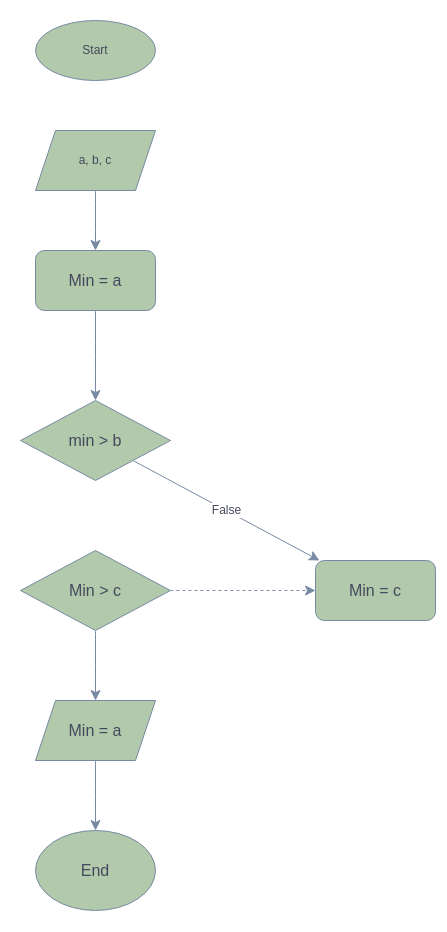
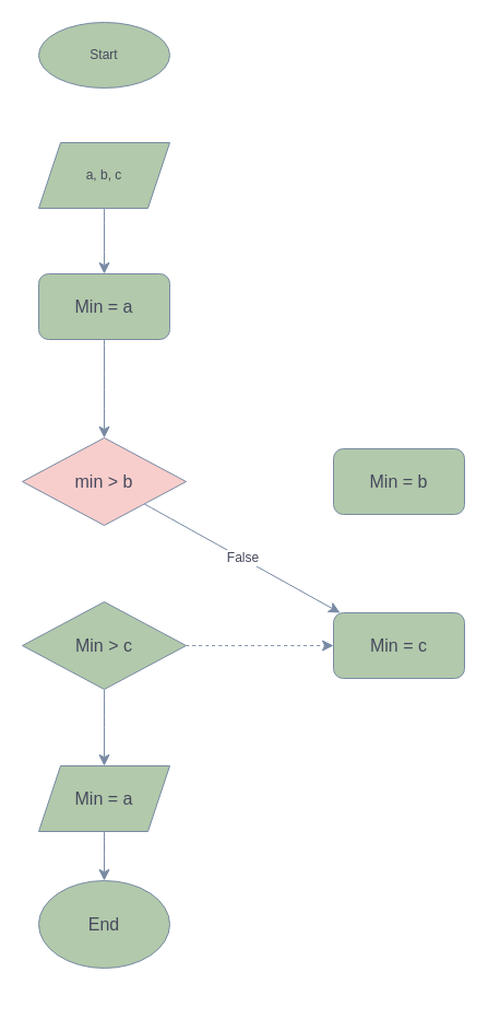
- <mxCell id="9" value="min &amp;gt; b" style="rhombus;whiteSpace=wrap;html=1;strokeColor=#788AA3;fontSize=16;fontColor=#46495D;fillColor=#B2C9AB;" vertex="1" parent="1"><mxGeometry x="20" y="400" width="150" height="80" as="geometry" /></mxCell>
+ <mxCell id="9" value="min &amp;gt; b" style="rhombus;whiteSpace=wrap;html=1;strokeColor=#788AA3;fontSize=16;fontColor=#46495D;fillColor=#f8cecc;" vertex="1" parent="1"><mxGeometry x="20" y="400" width="150" height="80" as="geometry" /></mxCell>
+ <mxCell id="10" value="Min = b" style="rounded=1;whiteSpace=wrap;html=1;fontSize=16;fillColor=#B2C9AB;strokeColor=#788AA3;fontColor=#46495D;" vertex="1" parent="1"><mxGeometry x="305" y="410" width="120" height="60" as="geometry" /></mxCell>
- <mxCell id="14" value="Min = c" style="rounded=1;whiteSpace=wrap;html=1;fontSize=16;fillColor=#B2C9AB;strokeColor=#788AA3;fontColor=#46495D;" vertex="1" parent="1"><mxGeometry x="315" y="560" width="120" height="60" as="geometry" /></mxCell>
+ <mxCell id="14" value="Min = c" style="rounded=1;whiteSpace=wrap;html=1;fontSize=16;fillColor=#B2C9AB;strokeColor=#788AA3;fontColor=#46495D;" vertex="1" parent="1"><mxGeometry x="305" y="560" width="120" height="60" as="geometry" /></mxCell>
- <mxCell id="17" value="End" style="ellipse;whiteSpace=wrap;html=1;strokeColor=#788AA3;fontSize=16;fontColor=#46495D;fillColor=#B2C9AB;" vertex="1" parent="1"><mxGeometry x="35" y="830" width="120" height="80" as="geometry" /></mxCell>
+ <mxCell id="17" value="End" style="ellipse;whiteSpace=wrap;html=1;strokeColor=#788AA3;fontSize=16;fontColor=#46495D;fillColor=#B2C9AB;" vertex="1" parent="1"><mxGeometry x="35" y="805" width="120" height="80" as="geometry" /></mxCell>
